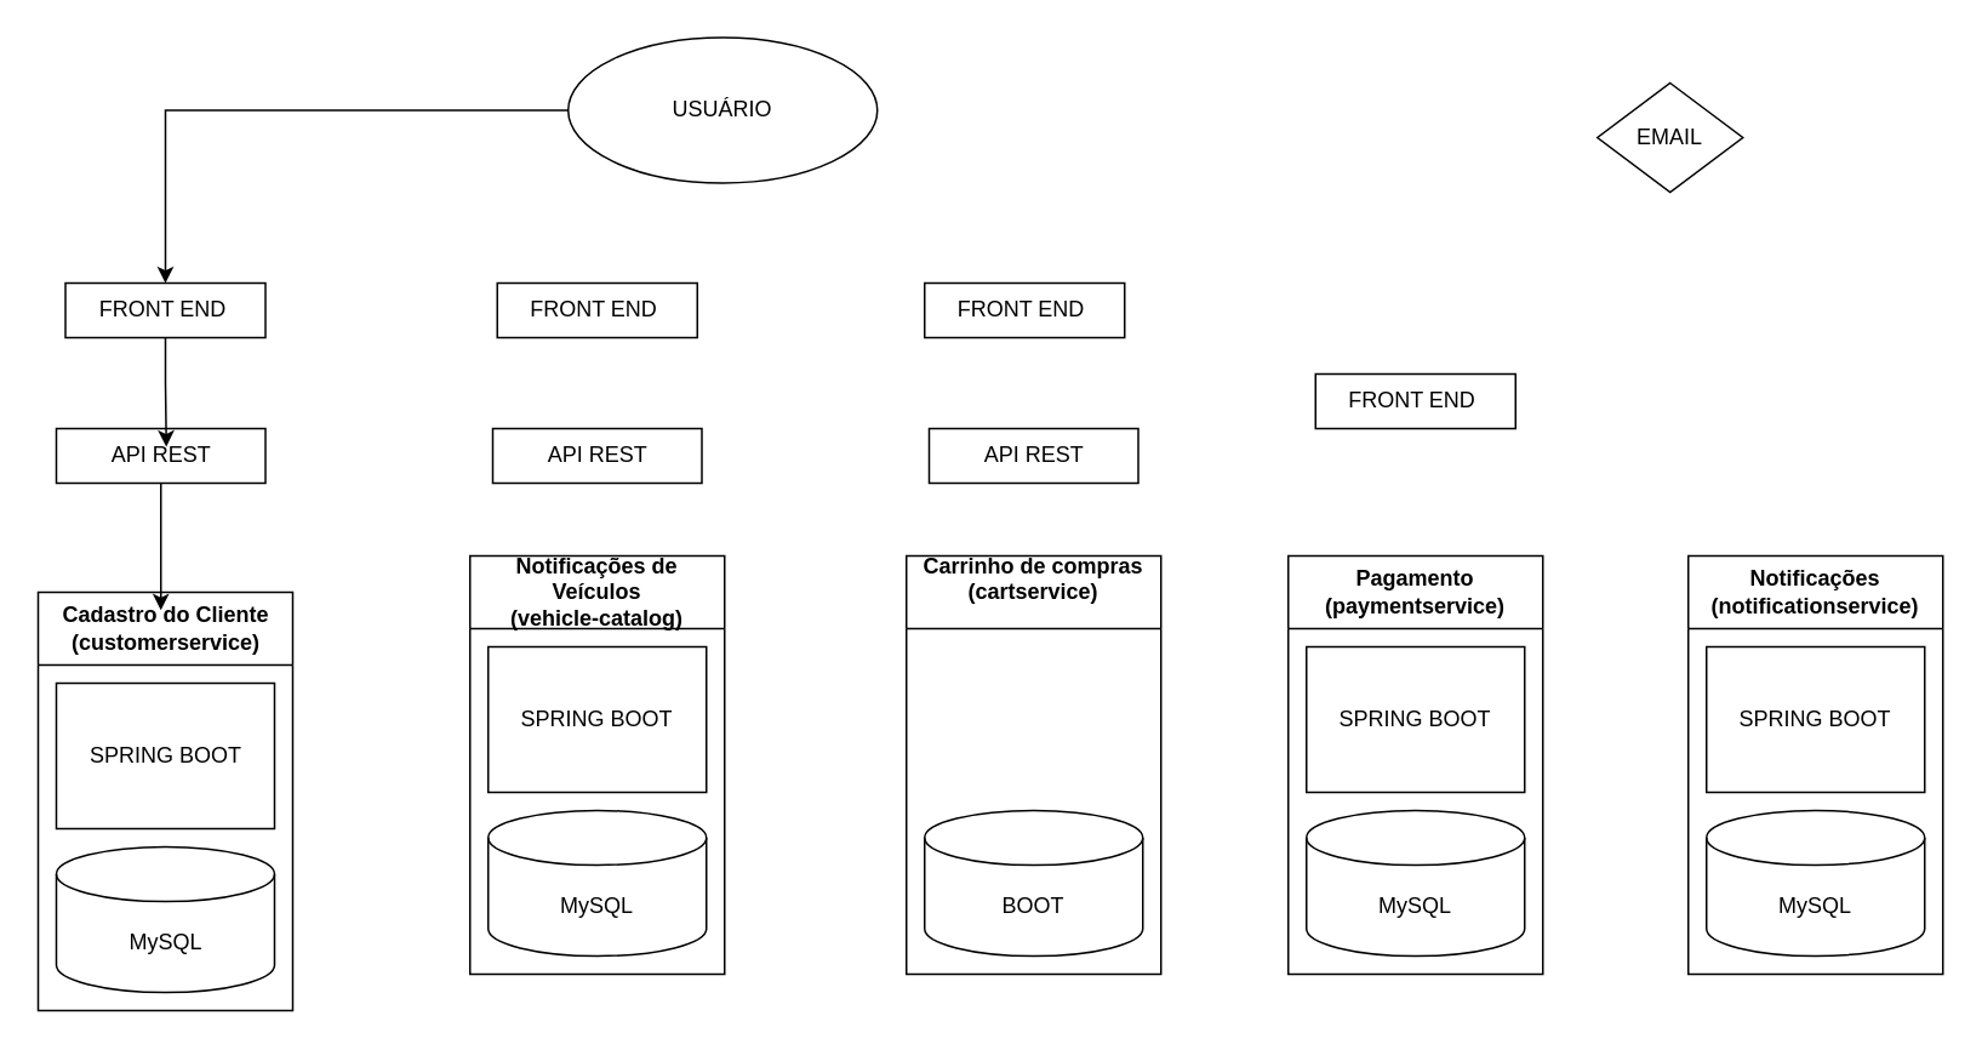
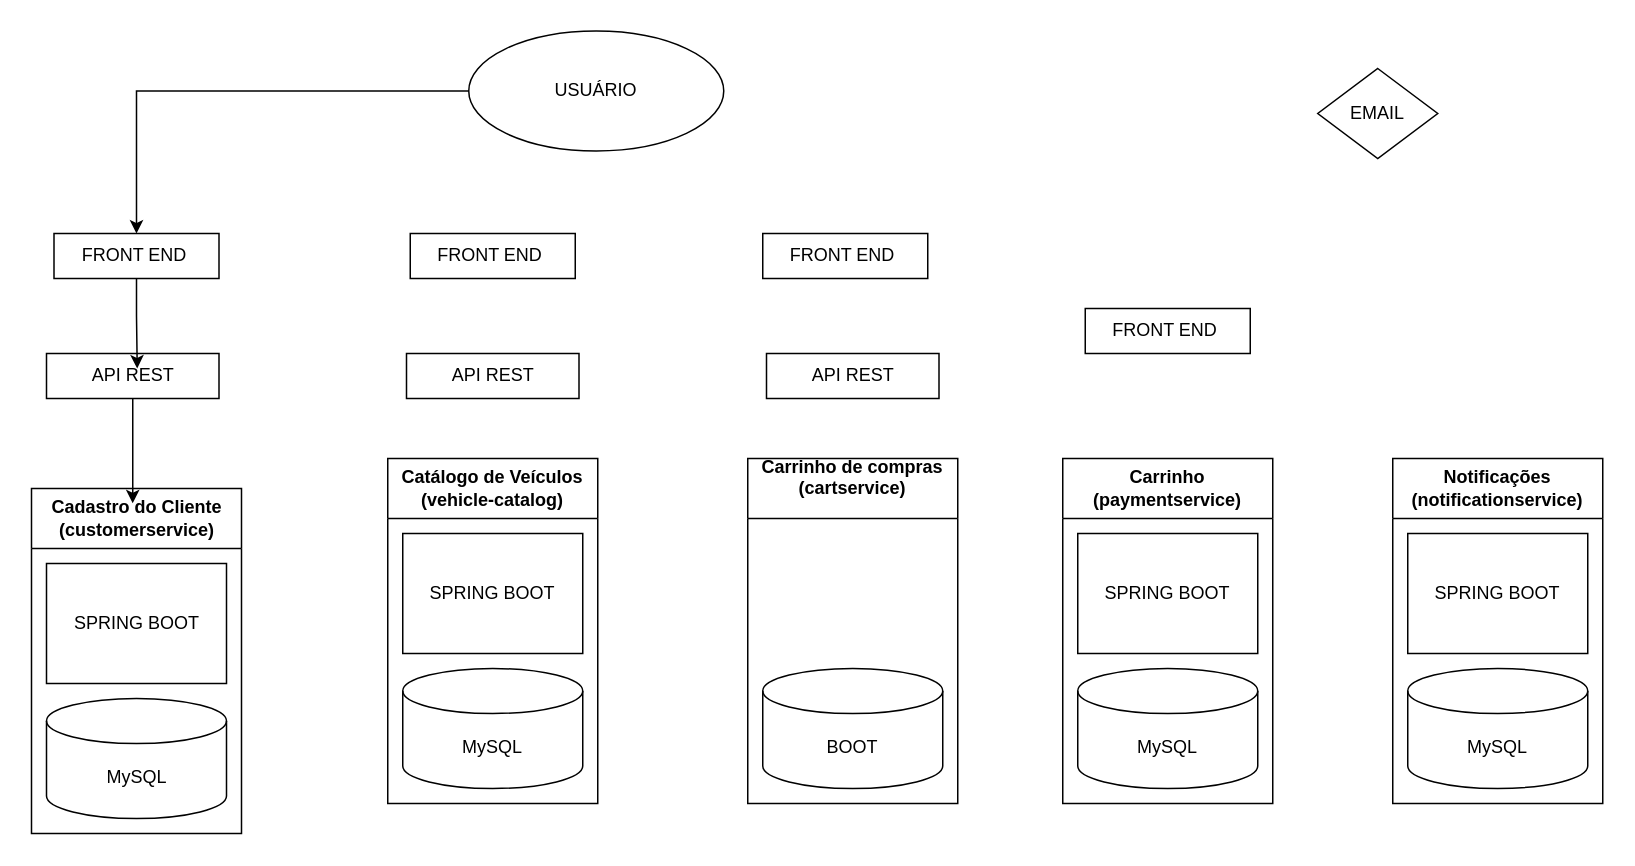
- <mxCell id="11" value="Notificações de Veículos&lt;div&gt;(vehicle-catalog)&lt;/div&gt;" style="swimlane;whiteSpace=wrap;html=1;startSize=40;" vertex="1" parent="1"><mxGeometry x="258" y="305" width="140" height="230" as="geometry" /></mxCell>
+ <mxCell id="11" value="Catálogo de Veículos&lt;div&gt;(vehicle-catalog)&lt;/div&gt;" style="swimlane;whiteSpace=wrap;html=1;startSize=40;" vertex="1" parent="1"><mxGeometry x="258" y="305" width="140" height="230" as="geometry" /></mxCell>
- <mxCell id="17" value="Pagamento&lt;br&gt;(paymentservice)" style="swimlane;whiteSpace=wrap;html=1;startSize=40;" vertex="1" parent="1"><mxGeometry x="708" y="305" width="140" height="230" as="geometry" /></mxCell>
+ <mxCell id="17" value="Carrinho&lt;br&gt;(paymentservice)" style="swimlane;whiteSpace=wrap;html=1;startSize=40;" vertex="1" parent="1"><mxGeometry x="708" y="305" width="140" height="230" as="geometry" /></mxCell>
